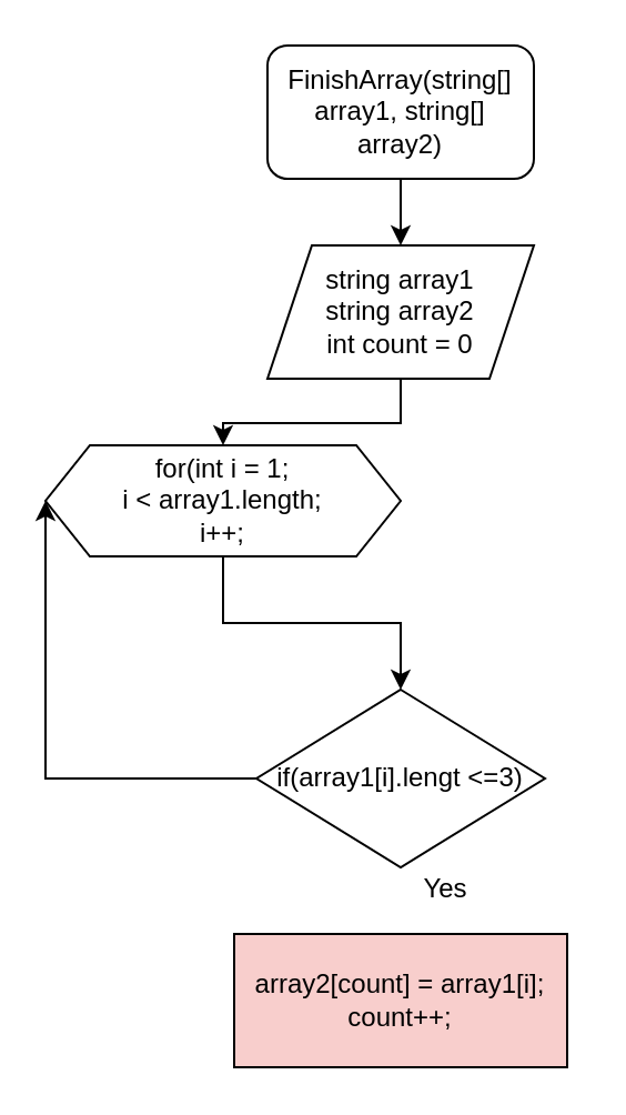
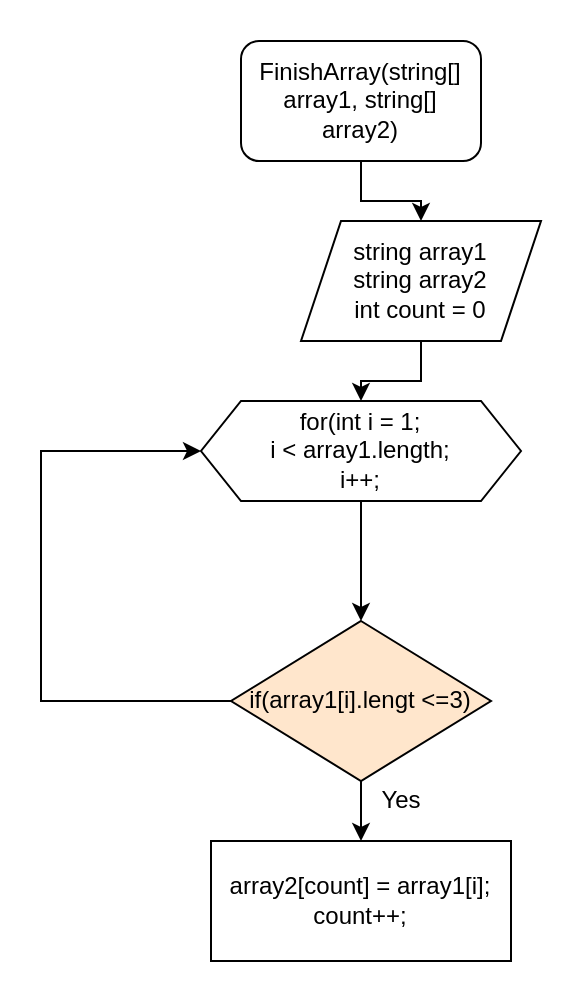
- <mxCell id="5" value="string array1&lt;br&gt;string array2&lt;br&gt;int count = 0" style="shape=parallelogram;perimeter=parallelogramPerimeter;whiteSpace=wrap;html=1;fixedSize=1;" vertex="1" parent="1"><mxGeometry x="120" y="110" width="120" height="60" as="geometry" /></mxCell>
+ <mxCell id="5" value="string array1&lt;br&gt;string array2&lt;br&gt;int count = 0" style="shape=parallelogram;perimeter=parallelogramPerimeter;whiteSpace=wrap;html=1;fixedSize=1;" vertex="1" parent="1"><mxGeometry x="150" y="110" width="120" height="60" as="geometry" /></mxCell>
- <mxCell id="7" value="for(int i = 1;&lt;br&gt;i &amp;lt; array1.length;&lt;br&gt;i++;" style="shape=hexagon;perimeter=hexagonPerimeter2;whiteSpace=wrap;html=1;fixedSize=1;" vertex="1" parent="1"><mxGeometry x="20" y="200" width="160" height="50" as="geometry" /></mxCell>
+ <mxCell id="7" value="for(int i = 1;&lt;br&gt;i &amp;lt; array1.length;&lt;br&gt;i++;" style="shape=hexagon;perimeter=hexagonPerimeter2;whiteSpace=wrap;html=1;fixedSize=1;" vertex="1" parent="1"><mxGeometry x="100" y="200" width="160" height="50" as="geometry" /></mxCell>
- <mxCell id="10" value="if(array1[i].lengt &amp;lt;=3)" style="rhombus;whiteSpace=wrap;html=1;" vertex="1" parent="1"><mxGeometry x="115" y="310" width="130" height="80" as="geometry" /></mxCell>
+ <mxCell id="10" value="if(array1[i].lengt &amp;lt;=3)" style="rhombus;whiteSpace=wrap;html=1;fillColor=#ffe6cc;" vertex="1" parent="1"><mxGeometry x="115" y="310" width="130" height="80" as="geometry" /></mxCell>
+ <mxCell id="9" value="" style="edgeStyle=orthogonalEdgeStyle;rounded=0;orthogonalLoop=1;jettySize=auto;html=1;" edge="1" parent="1" source="10" target="11"><mxGeometry relative="1" as="geometry" /></mxCell>
- <mxCell id="11" value="array2[count] = array1[i];&lt;br&gt;count++;" style="whiteSpace=wrap;html=1;fillColor=#f8cecc;" vertex="1" parent="1"><mxGeometry x="105" y="420" width="150" height="60" as="geometry" /></mxCell>
+ <mxCell id="11" value="array2[count] = array1[i];&lt;br&gt;count++;" style="whiteSpace=wrap;html=1;" vertex="1" parent="1"><mxGeometry x="105" y="420" width="150" height="60" as="geometry" /></mxCell>
